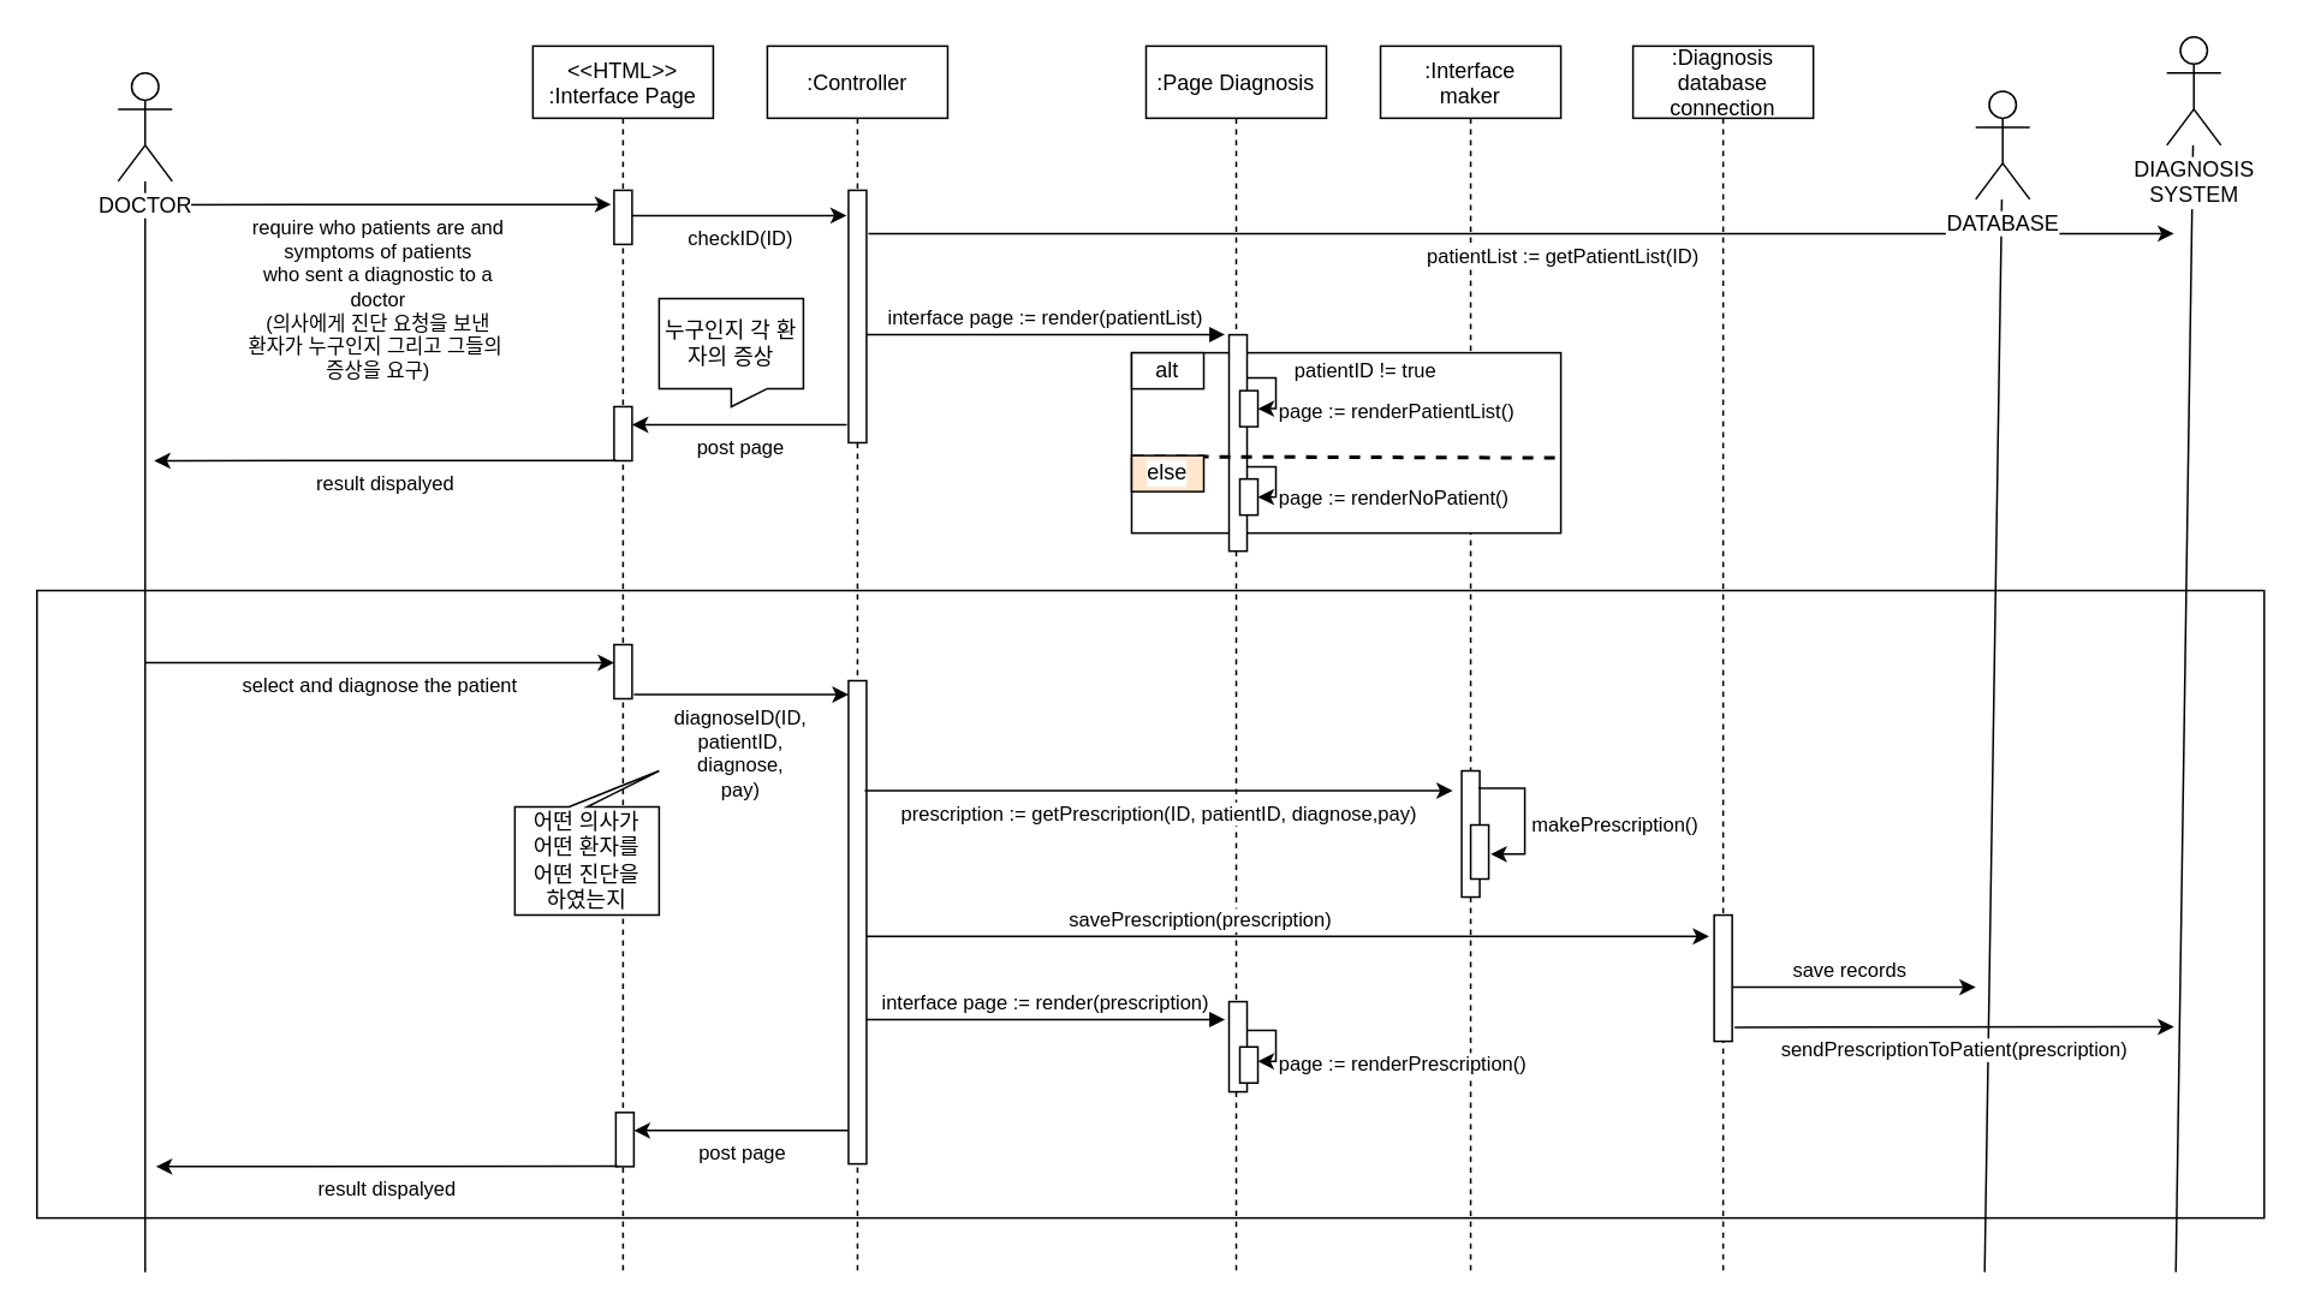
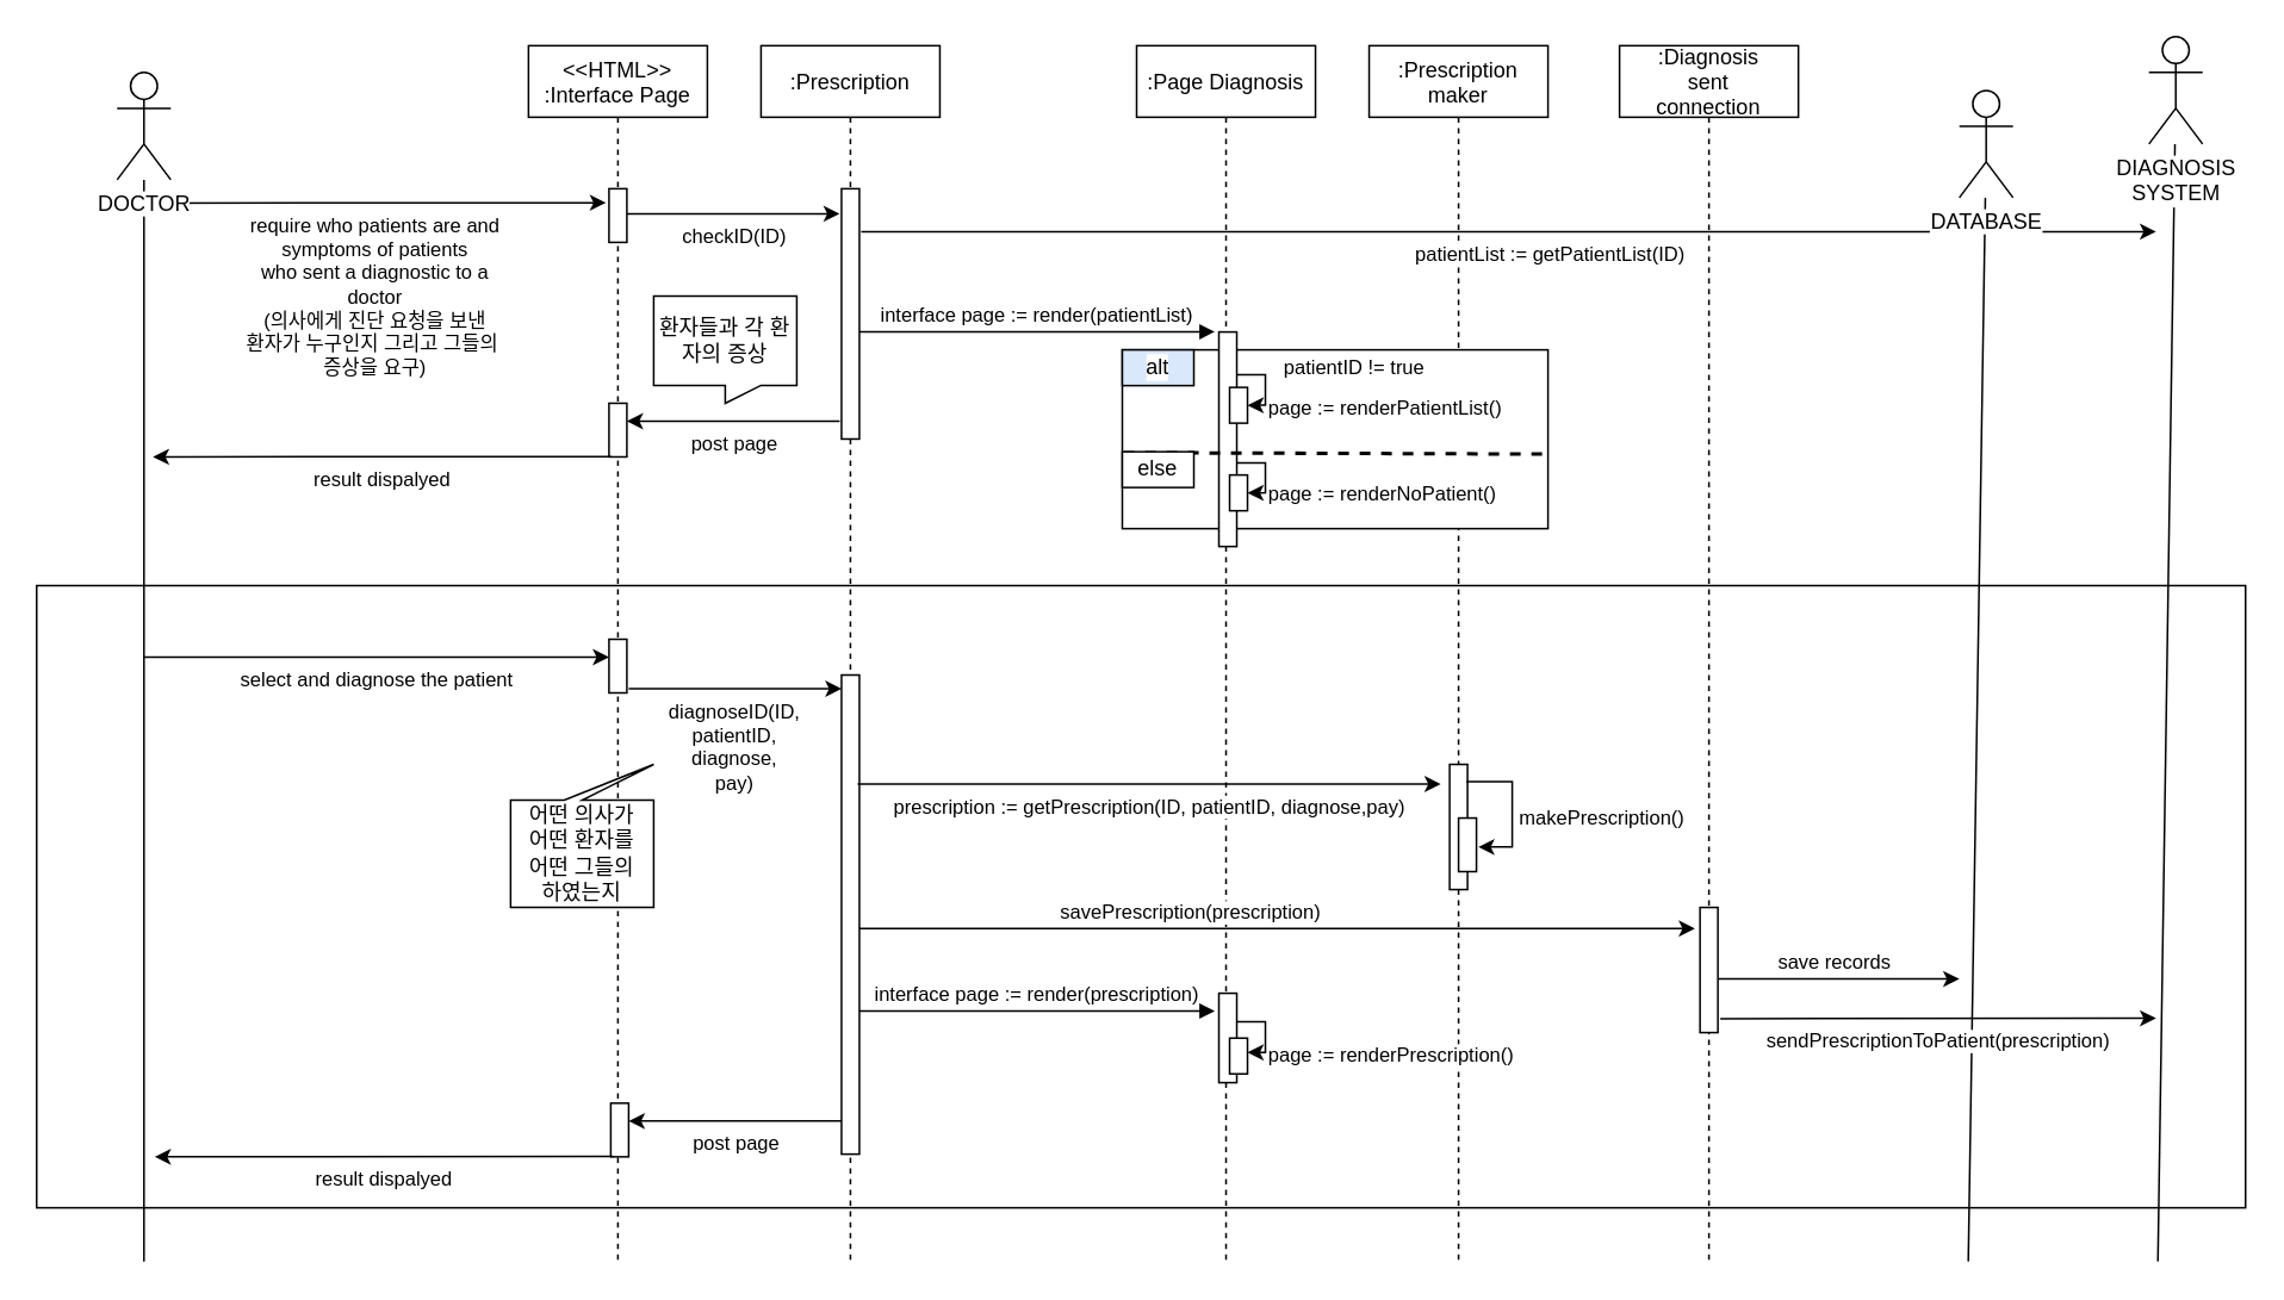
- <mxCell id="23" value=":Diagnosis&#10;database&#10;connection" style="shape=umlLifeline;perimeter=lifelinePerimeter;container=1;collapsible=0;recursiveResize=0;rounded=0;shadow=0;strokeWidth=1;" vertex="1" parent="1"><mxGeometry x="905" y="25" width="100" height="680" as="geometry" /></mxCell>
+ <mxCell id="23" value=":Diagnosis&#10;sent&#10;connection" style="shape=umlLifeline;perimeter=lifelinePerimeter;container=1;collapsible=0;recursiveResize=0;rounded=0;shadow=0;strokeWidth=1;" vertex="1" parent="1"><mxGeometry x="905" y="25" width="100" height="680" as="geometry" /></mxCell>
- <mxCell id="11" value=":Interface&#10;maker" style="shape=umlLifeline;perimeter=lifelinePerimeter;container=1;collapsible=0;recursiveResize=0;rounded=0;shadow=0;strokeWidth=1;" vertex="1" parent="1"><mxGeometry x="765" y="25" width="100" height="680" as="geometry" /></mxCell>
+ <mxCell id="11" value=":Prescription&#10;maker" style="shape=umlLifeline;perimeter=lifelinePerimeter;container=1;collapsible=0;recursiveResize=0;rounded=0;shadow=0;strokeWidth=1;" vertex="1" parent="1"><mxGeometry x="765" y="25" width="100" height="680" as="geometry" /></mxCell>
- <mxCell id="7" value=":Controller" style="shape=umlLifeline;perimeter=lifelinePerimeter;container=1;collapsible=0;recursiveResize=0;rounded=0;shadow=0;strokeWidth=1;" vertex="1" parent="1"><mxGeometry x="425" y="25" width="100" height="680" as="geometry" /></mxCell>
+ <mxCell id="7" value=":Prescription" style="shape=umlLifeline;perimeter=lifelinePerimeter;container=1;collapsible=0;recursiveResize=0;rounded=0;shadow=0;strokeWidth=1;" vertex="1" parent="1"><mxGeometry x="425" y="25" width="100" height="680" as="geometry" /></mxCell>
- <mxCell id="26" value="누구인지 각 환자의 증상" style="shape=callout;whiteSpace=wrap;html=1;perimeter=calloutPerimeter;base=20;size=10;position=0.5;" vertex="1" parent="1"><mxGeometry x="365" y="165" width="80" height="60" as="geometry" /></mxCell>
+ <mxCell id="26" value="환자들과 각 환자의 증상" style="shape=callout;whiteSpace=wrap;html=1;perimeter=calloutPerimeter;base=20;size=10;position=0.5;" vertex="1" parent="1"><mxGeometry x="365" y="165" width="80" height="60" as="geometry" /></mxCell>
- <mxCell id="43" value="alt" style="rounded=0;whiteSpace=wrap;html=1;labelBackgroundColor=#FFFFFF;" vertex="1" parent="1"><mxGeometry x="627" y="195.12" width="40" height="20" as="geometry" /></mxCell>
+ <mxCell id="43" value="alt" style="rounded=0;whiteSpace=wrap;html=1;labelBackgroundColor=#FFFFFF;fillColor=#dae8fc;" vertex="1" parent="1"><mxGeometry x="627" y="195.12" width="40" height="20" as="geometry" /></mxCell>
- <mxCell id="47" value="else" style="rounded=0;whiteSpace=wrap;html=1;labelBackgroundColor=#FFFFFF;fillColor=#ffe6cc;" vertex="1" parent="1"><mxGeometry x="627" y="252.12" width="40" height="20" as="geometry" /></mxCell>
+ <mxCell id="47" value="else" style="rounded=0;whiteSpace=wrap;html=1;labelBackgroundColor=#FFFFFF;" vertex="1" parent="1"><mxGeometry x="627" y="252.12" width="40" height="20" as="geometry" /></mxCell>
- <mxCell id="30" value="&lt;span style=&quot;background-color: rgb(255 , 255 , 255)&quot;&gt;어떤 의사가 어떤 환자를 어떤 진단을 하였는지&lt;/span&gt;" style="text;html=1;strokeColor=none;fillColor=none;align=center;verticalAlign=middle;whiteSpace=wrap;rounded=0;" vertex="1" parent="1"><mxGeometry x="290" y="457" width="70" height="40" as="geometry" /></mxCell>
+ <mxCell id="30" value="&lt;span style=&quot;background-color: rgb(255 , 255 , 255)&quot;&gt;어떤 의사가 어떤 환자를 어떤 그들의 하였는지&lt;/span&gt;" style="text;html=1;strokeColor=none;fillColor=none;align=center;verticalAlign=middle;whiteSpace=wrap;rounded=0;" vertex="1" parent="1"><mxGeometry x="290" y="457" width="70" height="40" as="geometry" /></mxCell>
